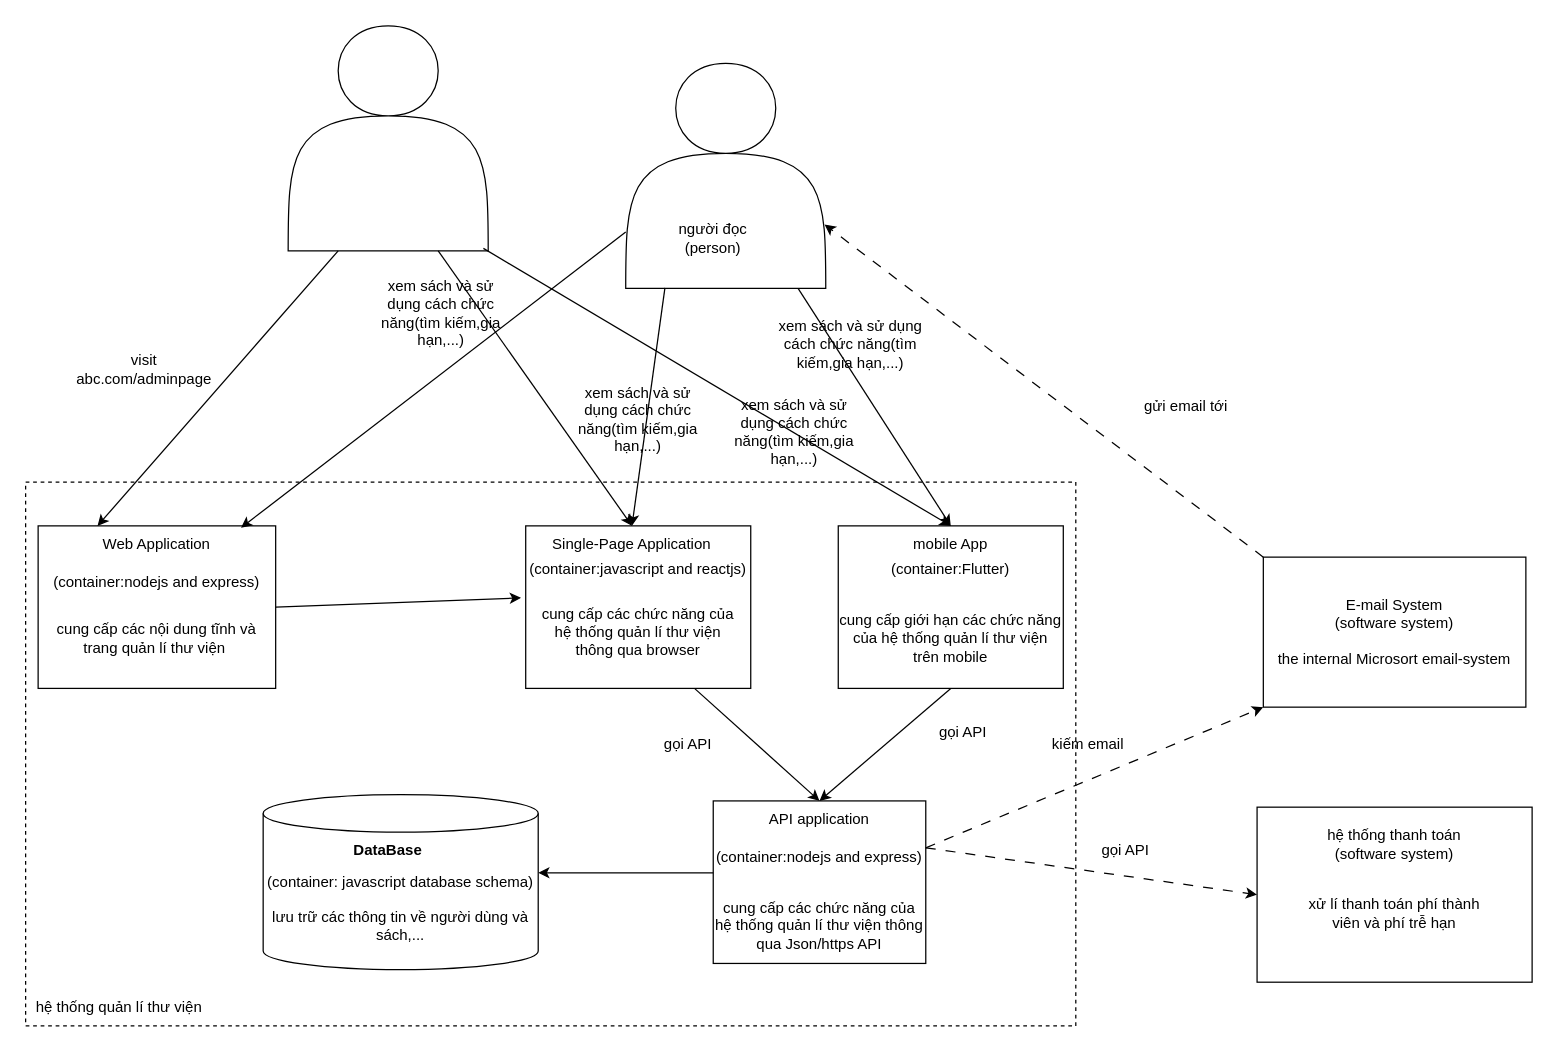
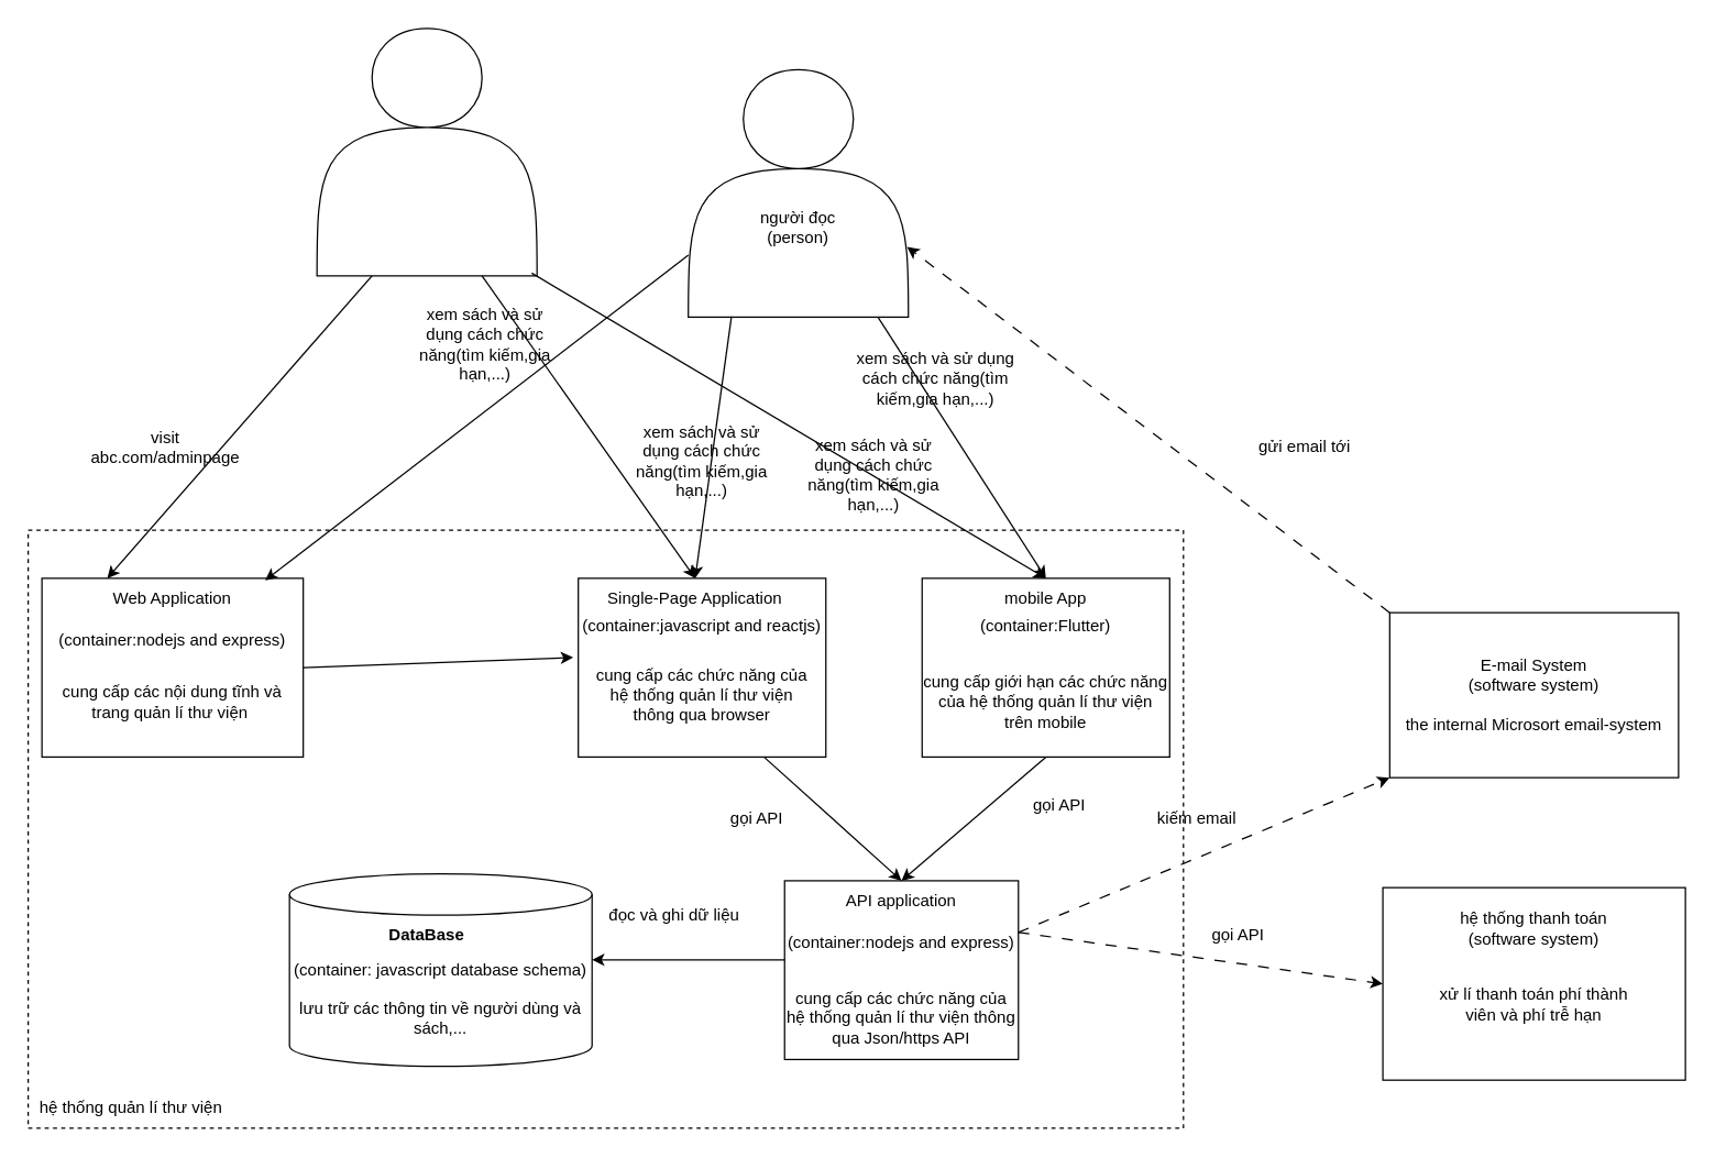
- <mxCell id="8" value="người đọc&lt;div&gt;(person)&lt;/div&gt;" style="text;html=1;align=center;verticalAlign=middle;whiteSpace=wrap;rounded=0;" vertex="1" parent="1"><mxGeometry x="540" y="175" width="60" height="30" as="geometry" /></mxCell>
+ <mxCell id="8" value="người đọc&lt;div&gt;(person)&lt;/div&gt;" style="text;html=1;align=center;verticalAlign=middle;whiteSpace=wrap;rounded=0;" vertex="1" parent="1"><mxGeometry x="550" y="150" width="60" height="30" as="geometry" /></mxCell>
- <mxCell id="54" value="visit abc.com/adminpage" style="text;html=1;align=center;verticalAlign=middle;whiteSpace=wrap;rounded=0;" vertex="1" parent="1"><mxGeometry x="60" y="280" width="110" height="30" as="geometry" /></mxCell>
+ <mxCell id="54" value="visit abc.com/adminpage" style="text;html=1;align=center;verticalAlign=middle;whiteSpace=wrap;rounded=0;" vertex="1" parent="1"><mxGeometry x="65" y="310" width="110" height="30" as="geometry" /></mxCell>
+ <mxCell id="36" value="đọc và ghi dữ liệu" style="text;html=1;align=center;verticalAlign=middle;whiteSpace=wrap;rounded=0;" vertex="1" parent="1"><mxGeometry x="430" y="650" width="120" height="30" as="geometry" /></mxCell>
